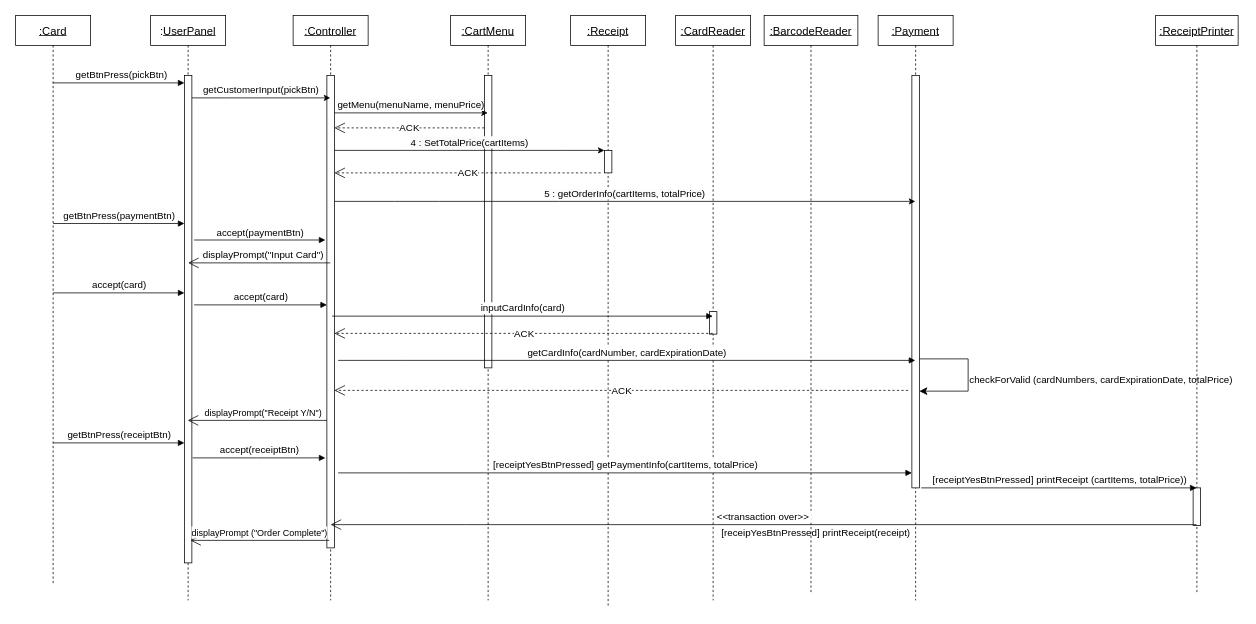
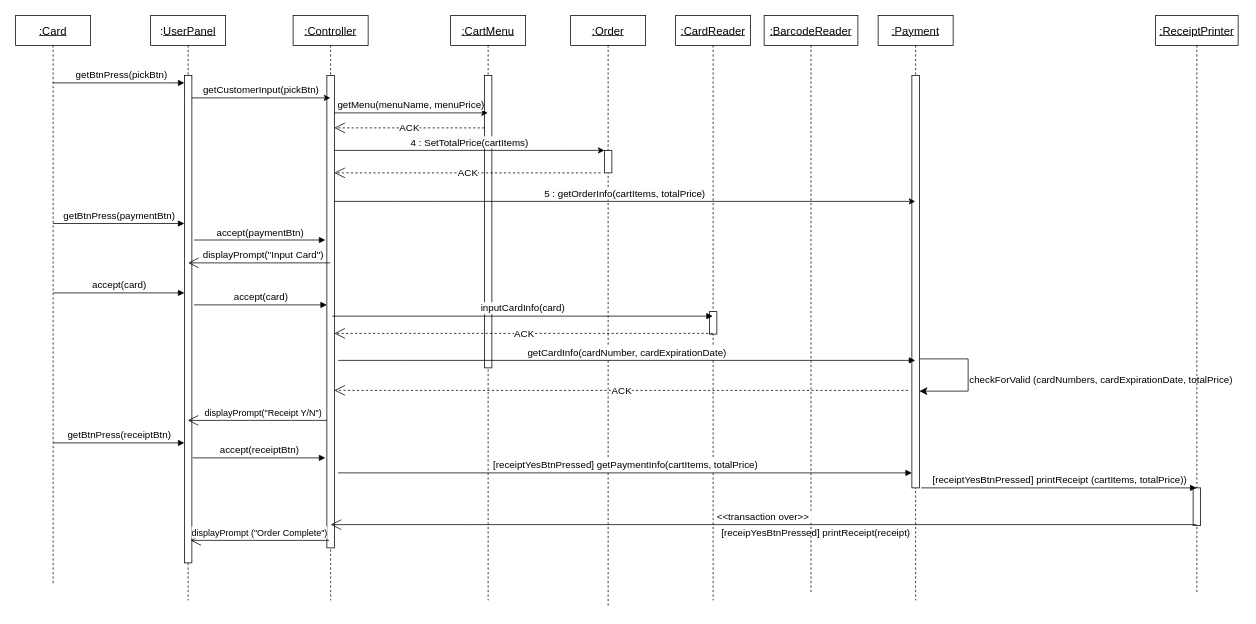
- <mxCell id="8" value="&lt;u&gt;:Receipt&lt;/u&gt;" style="shape=umlLifeline;perimeter=lifelinePerimeter;whiteSpace=wrap;html=1;container=0;dropTarget=0;collapsible=0;recursiveResize=0;outlineConnect=0;portConstraint=eastwest;newEdgeStyle={&quot;edgeStyle&quot;:&quot;elbowEdgeStyle&quot;,&quot;elbow&quot;:&quot;vertical&quot;,&quot;curved&quot;:0,&quot;rounded&quot;:0};fontSize=15;" parent="1" vertex="1"><mxGeometry x="760" y="20" width="100" height="790" as="geometry" /></mxCell>
+ <mxCell id="8" value="&lt;u&gt;:Order&lt;/u&gt;" style="shape=umlLifeline;perimeter=lifelinePerimeter;whiteSpace=wrap;html=1;container=0;dropTarget=0;collapsible=0;recursiveResize=0;outlineConnect=0;portConstraint=eastwest;newEdgeStyle={&quot;edgeStyle&quot;:&quot;elbowEdgeStyle&quot;,&quot;elbow&quot;:&quot;vertical&quot;,&quot;curved&quot;:0,&quot;rounded&quot;:0};fontSize=15;" parent="1" vertex="1"><mxGeometry x="760" y="20" width="100" height="790" as="geometry" /></mxCell>
